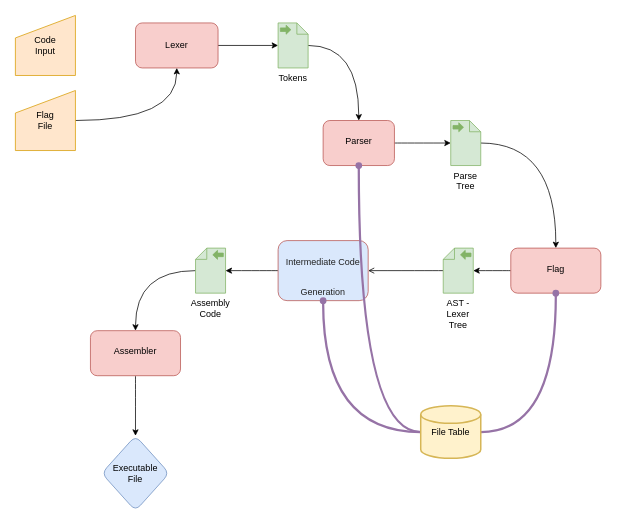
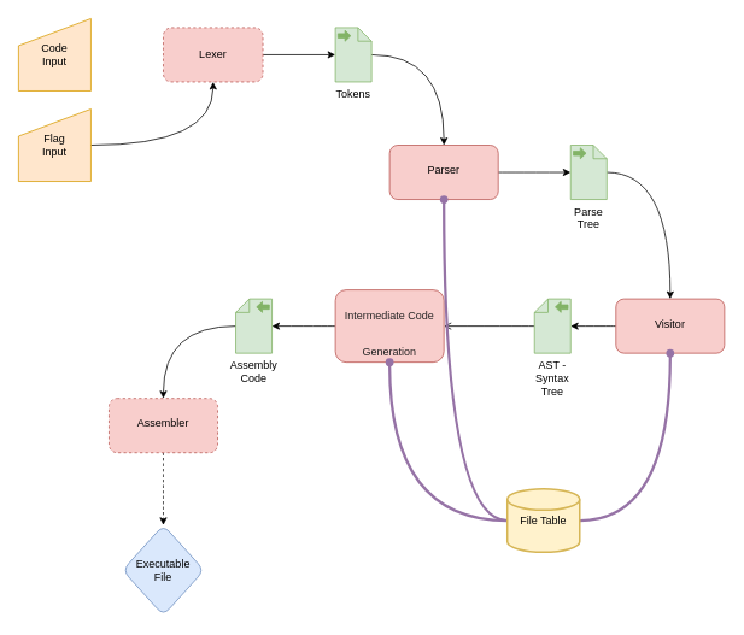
- <mxCell id="4" value="Lexer" style="rounded=1;whiteSpace=wrap;html=1;fillColor=#f8cecc;strokeColor=#b85450;" parent="1" vertex="1"><mxGeometry x="180" y="30" width="110" height="60" as="geometry" /></mxCell>
+ <mxCell id="4" value="Lexer" style="rounded=1;whiteSpace=wrap;html=1;fillColor=#f8cecc;strokeColor=#b85450;dashed=1;" parent="1" vertex="1"><mxGeometry x="180" y="30" width="110" height="60" as="geometry" /></mxCell>
- <mxCell id="6" value="Flag&lt;br&gt;File" style="shape=manualInput;whiteSpace=wrap;html=1;fillColor=#ffe6cc;strokeColor=#d79b00;" parent="1" vertex="1"><mxGeometry x="20" y="120" width="80" height="80" as="geometry" /></mxCell>
+ <mxCell id="6" value="Flag&lt;br&gt;Input" style="shape=manualInput;whiteSpace=wrap;html=1;fillColor=#ffe6cc;strokeColor=#d79b00;" parent="1" vertex="1"><mxGeometry x="20" y="120" width="80" height="80" as="geometry" /></mxCell>
- <mxCell id="10" value="&lt;br&gt;Parser" style="whiteSpace=wrap;html=1;verticalAlign=top;strokeColor=#b85450;fillColor=#f8cecc;rounded=1;glass=0;shadow=0;sketch=0;" parent="1" vertex="1"><mxGeometry x="430" y="160" width="95" height="60" as="geometry" /></mxCell>
+ <mxCell id="10" value="&lt;br&gt;Parser" style="whiteSpace=wrap;html=1;verticalAlign=top;strokeColor=#b85450;fillColor=#f8cecc;rounded=1;glass=0;shadow=0;sketch=0;" parent="1" vertex="1"><mxGeometry x="430" y="160" width="120" height="60" as="geometry" /></mxCell>
- <mxCell id="12" value="Parse Tree" style="shape=mxgraph.bpmn.data;labelPosition=center;verticalLabelPosition=bottom;align=center;verticalAlign=top;whiteSpace=wrap;size=15;html=1;bpmnTransferType=output;fillColor=#d5e8d4;strokeColor=#82b366;" parent="1" vertex="1"><mxGeometry x="600" y="160" width="40" height="60" as="geometry" /></mxCell>
+ <mxCell id="12" value="Parse Tree" style="shape=mxgraph.bpmn.data;labelPosition=center;verticalLabelPosition=bottom;align=center;verticalAlign=top;whiteSpace=wrap;size=15;html=1;bpmnTransferType=output;fillColor=#d5e8d4;strokeColor=#82b366;" parent="1" vertex="1"><mxGeometry x="630" y="160" width="40" height="60" as="geometry" /></mxCell>
- <mxCell id="14" value="&lt;br&gt;Flag" style="whiteSpace=wrap;html=1;verticalAlign=top;strokeColor=#b85450;fillColor=#f8cecc;rounded=1;glass=0;shadow=0;sketch=0;" parent="1" vertex="1"><mxGeometry x="680" y="330" width="120" height="60" as="geometry" /></mxCell>
+ <mxCell id="14" value="&lt;br&gt;Visitor" style="whiteSpace=wrap;html=1;verticalAlign=top;strokeColor=#b85450;fillColor=#f8cecc;rounded=1;glass=0;shadow=0;sketch=0;" parent="1" vertex="1"><mxGeometry x="680" y="330" width="120" height="60" as="geometry" /></mxCell>
- <mxCell id="18" value="&lt;h2 style=&quot;box-sizing: inherit ; padding: 0px ; margin: 0px 0px 0.5em ; line-height: 40px ; color: rgb(34 , 34 , 34)&quot;&gt;&lt;span style=&quot;font-size: 12px ; font-weight: normal ; line-height: 123%&quot;&gt;Intermediate Code Generation&lt;/span&gt;&lt;br&gt;&lt;/h2&gt;" style="whiteSpace=wrap;html=1;verticalAlign=top;strokeColor=#b85450;fillColor=#dae8fc;rounded=1;glass=0;shadow=0;sketch=0;" parent="1" vertex="1"><mxGeometry x="370" y="320" width="120" height="80" as="geometry" /></mxCell>
+ <mxCell id="18" value="&lt;h2 style=&quot;box-sizing: inherit ; padding: 0px ; margin: 0px 0px 0.5em ; line-height: 40px ; color: rgb(34 , 34 , 34)&quot;&gt;&lt;span style=&quot;font-size: 12px ; font-weight: normal ; line-height: 123%&quot;&gt;Intermediate Code Generation&lt;/span&gt;&lt;br&gt;&lt;/h2&gt;" style="whiteSpace=wrap;html=1;verticalAlign=top;strokeColor=#b85450;fillColor=#f8cecc;rounded=1;glass=0;shadow=0;sketch=0;" parent="1" vertex="1"><mxGeometry x="370" y="320" width="120" height="80" as="geometry" /></mxCell>
- <mxCell id="16" value="AST - Lexer Tree" style="shape=mxgraph.bpmn.data;labelPosition=center;verticalLabelPosition=bottom;align=center;verticalAlign=top;whiteSpace=wrap;size=15;html=1;bpmnTransferType=output;fillColor=#d5e8d4;strokeColor=#82b366;direction=east;flipH=1;" parent="1" vertex="1"><mxGeometry x="590" y="330" width="40" height="60" as="geometry" /></mxCell>
+ <mxCell id="16" value="AST - Syntax Tree" style="shape=mxgraph.bpmn.data;labelPosition=center;verticalLabelPosition=bottom;align=center;verticalAlign=top;whiteSpace=wrap;size=15;html=1;bpmnTransferType=output;fillColor=#d5e8d4;strokeColor=#82b366;direction=east;flipH=1;" parent="1" vertex="1"><mxGeometry x="590" y="330" width="40" height="60" as="geometry" /></mxCell>
- <mxCell id="26" value="&lt;br&gt;Assembler" style="whiteSpace=wrap;html=1;verticalAlign=top;strokeColor=#b85450;fillColor=#f8cecc;rounded=1;glass=0;shadow=0;sketch=0;" parent="1" vertex="1"><mxGeometry x="120" y="440" width="120" height="60" as="geometry" /></mxCell>
+ <mxCell id="26" value="&lt;br&gt;Assembler" style="whiteSpace=wrap;html=1;verticalAlign=top;strokeColor=#b85450;fillColor=#f8cecc;rounded=1;glass=0;shadow=0;sketch=0;dashed=1;" parent="1" vertex="1"><mxGeometry x="120" y="440" width="120" height="60" as="geometry" /></mxCell>
- <mxCell id="25" value="" style="edgeStyle=orthogonalEdgeStyle;curved=1;rounded=0;orthogonalLoop=1;jettySize=auto;html=1;" parent="1" source="26" target="27" edge="1"><mxGeometry relative="1" as="geometry" /></mxCell>
+ <mxCell id="25" value="" style="edgeStyle=orthogonalEdgeStyle;curved=1;rounded=0;orthogonalLoop=1;jettySize=auto;html=1;dashed=1;" parent="1" source="26" target="27" edge="1"><mxGeometry relative="1" as="geometry" /></mxCell>
